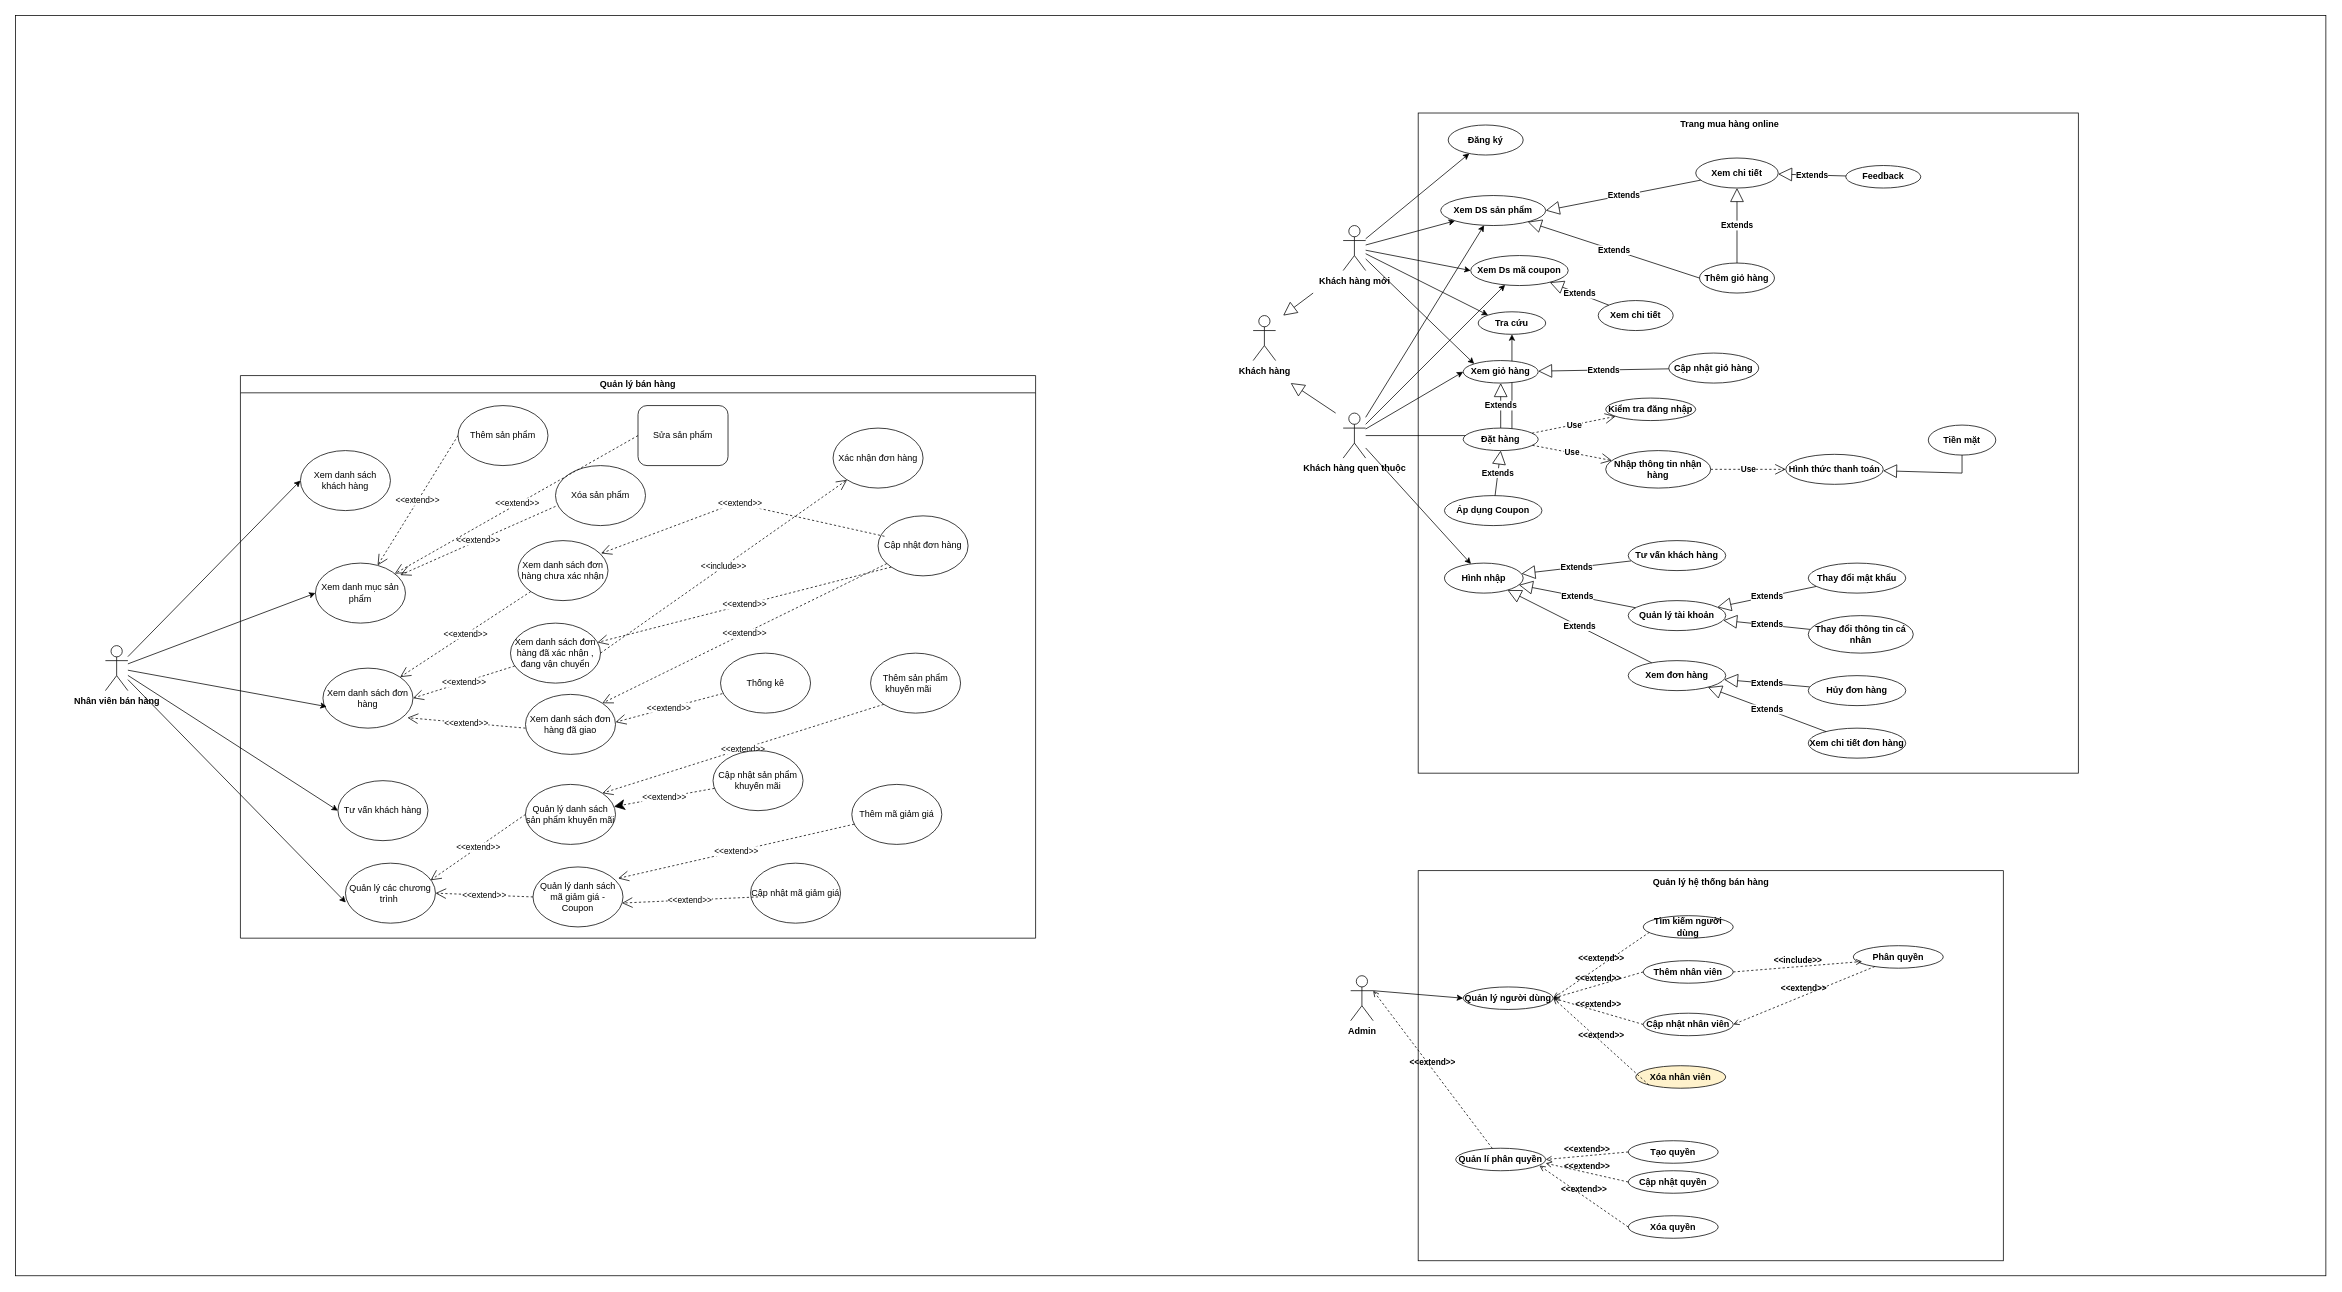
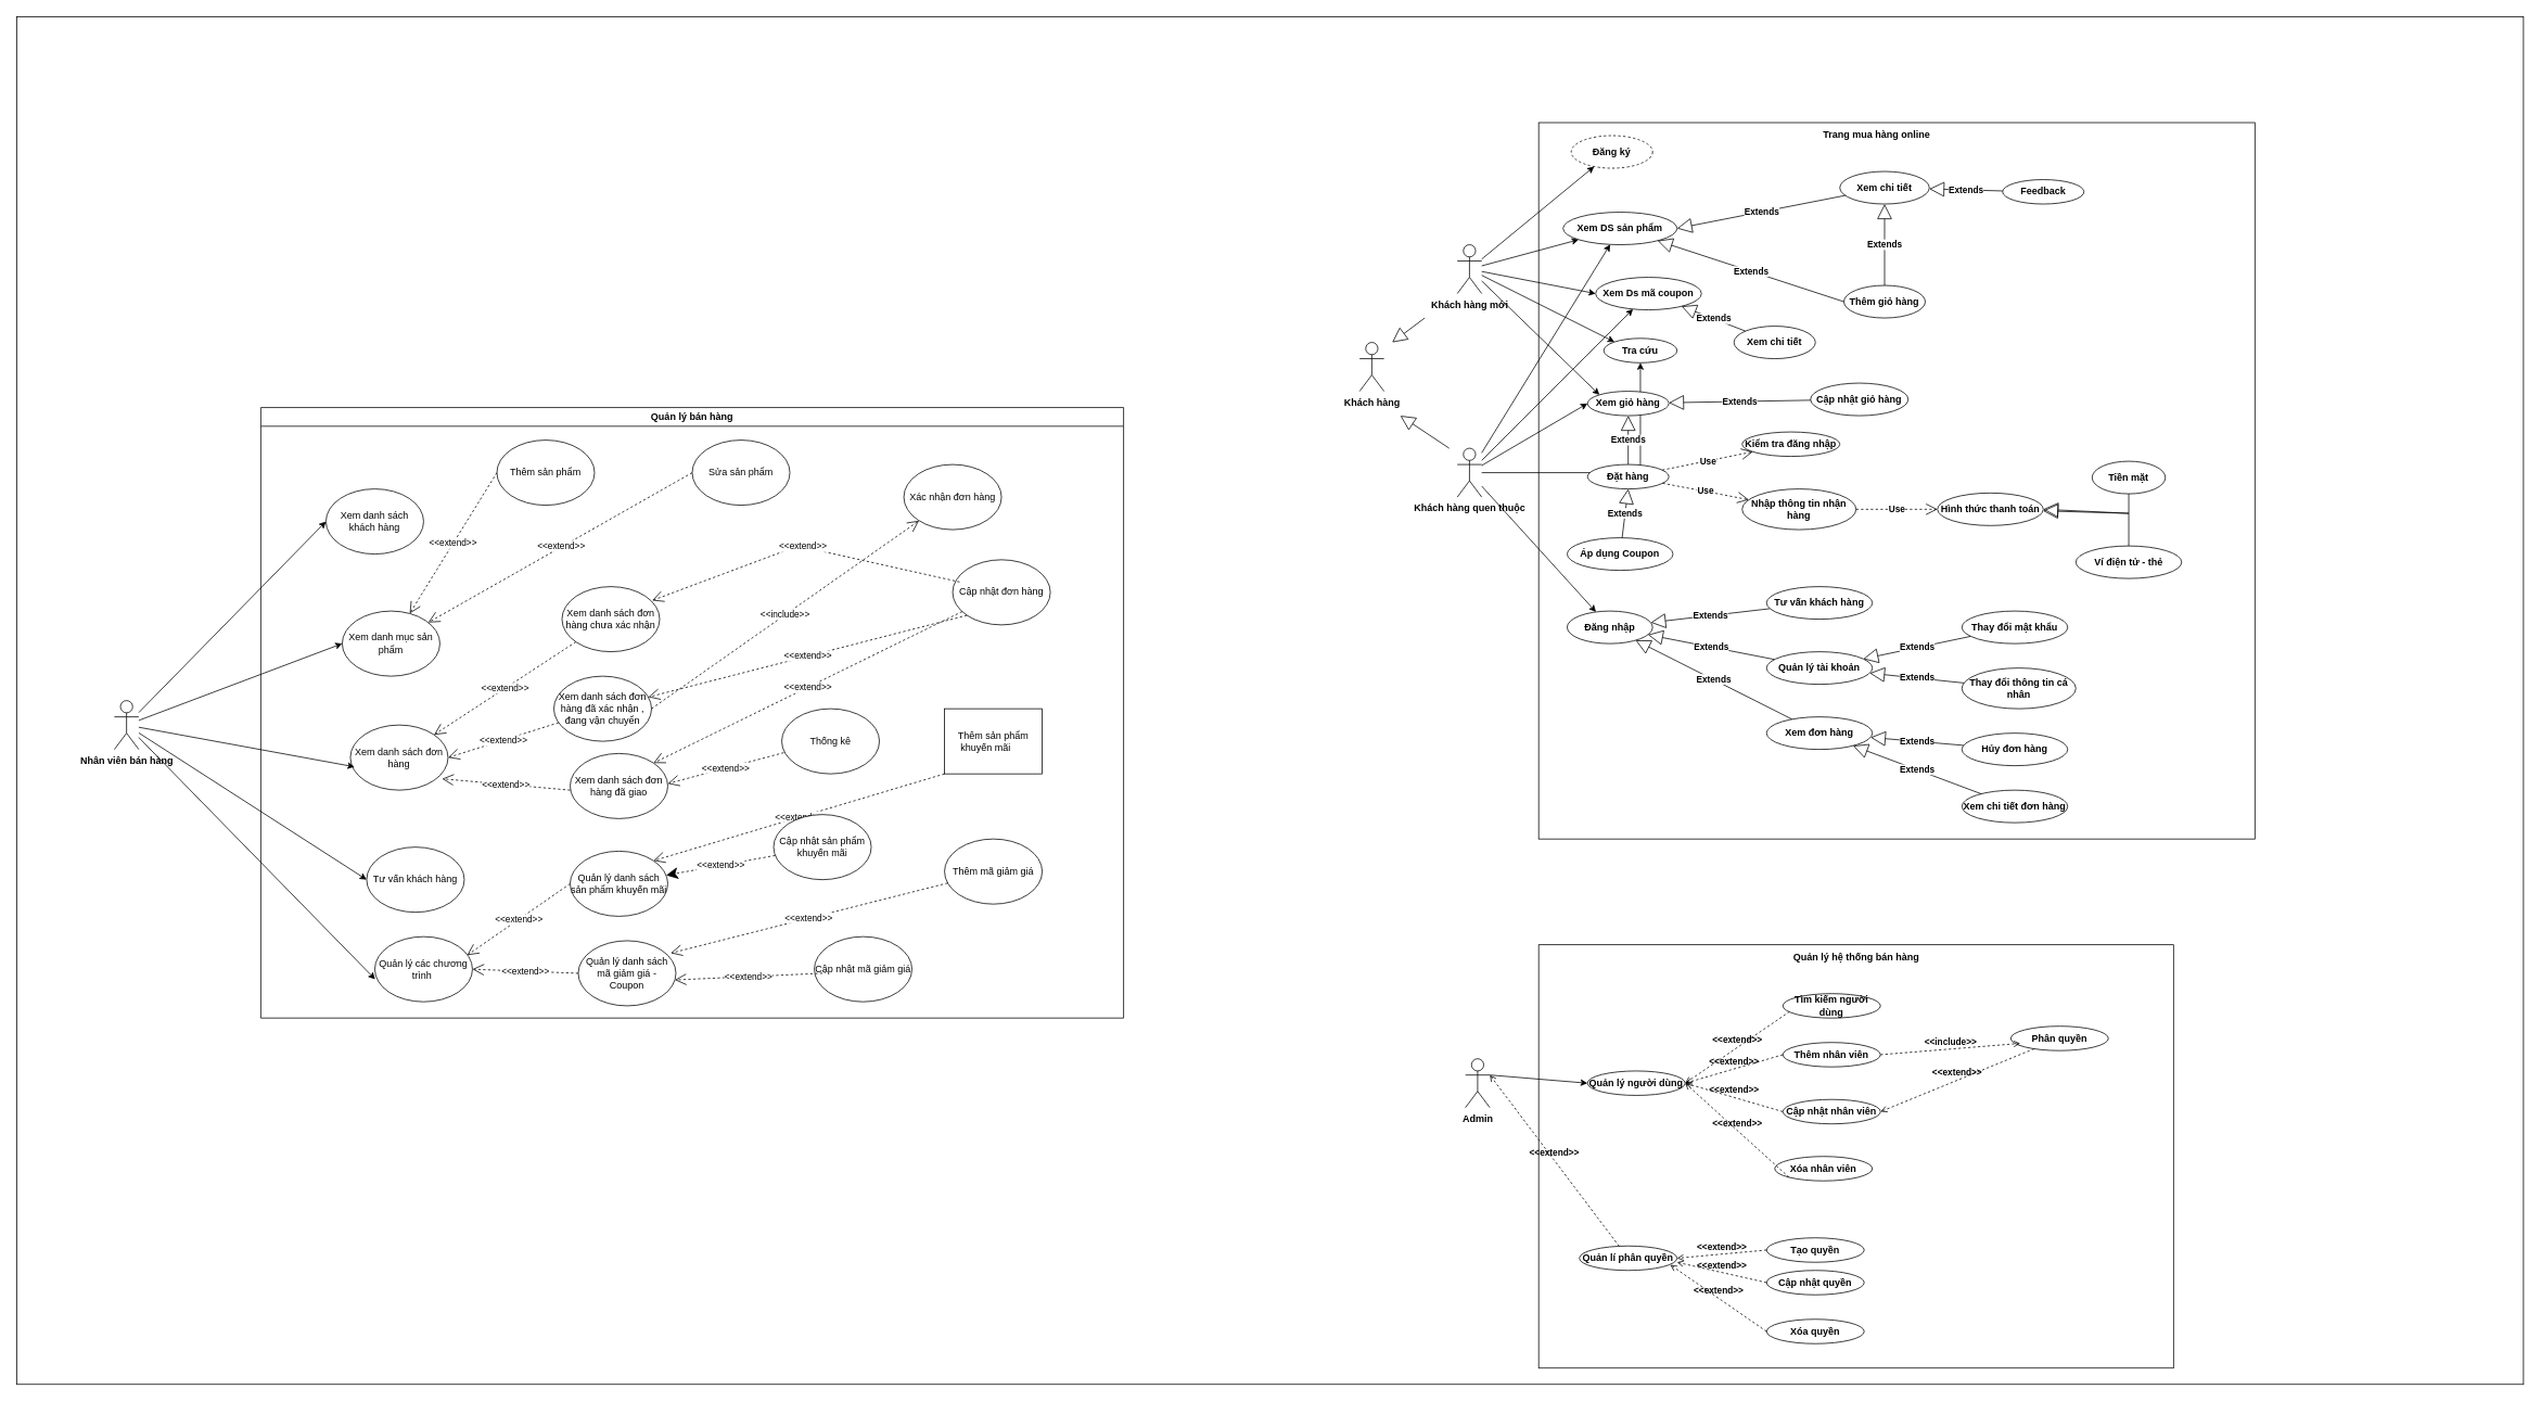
- <mxCell id="20" value="Đăng ký" style="ellipse;whiteSpace=wrap;html=1;align=center;fontStyle=1" vertex="1" parent="1"><mxGeometry y="166" width="100" height="40" as="geometry" x="1930" /></mxCell>
+ <mxCell id="20" value="Đăng ký" style="ellipse;whiteSpace=wrap;html=1;align=center;fontStyle=1;dashed=1;" vertex="1" parent="1"><mxGeometry y="166" width="100" height="40" as="geometry" x="1930" /></mxCell>
- <mxCell id="97" value="Sửa sản phẩm" style="whiteSpace=wrap;html=1;rounded=1;" vertex="1" parent="81"><mxGeometry x="530" y="40" width="120" height="80" as="geometry" /></mxCell>
+ <mxCell id="97" value="Sửa sản phẩm" style="ellipse;whiteSpace=wrap;html=1;" vertex="1" parent="81"><mxGeometry x="530" y="40" width="120" height="80" as="geometry" /></mxCell>
+ <mxCell id="80" value="" style="endArrow=block;endSize=16;endFill=0;html=1;rounded=0;entryX=1;entryY=0.5;entryDx=0;entryDy=0;fontStyle=1" edge="1" parent="1" source="49" target="41"><mxGeometry x="0.09" y="28" width="160" relative="1" as="geometry"><mxPoint x="2899" y="705" as="sourcePoint" /><mxPoint x="2670" y="630" as="targetPoint" /><Array as="points"><mxPoint x="2615" y="630" /></Array><mxPoint as="offset" /></mxGeometry></mxCell>
- <mxCell id="92" value="Xóa sản phẩm" style="ellipse;whiteSpace=wrap;html=1;" vertex="1" parent="81"><mxGeometry x="420" y="120" width="120" height="80" as="geometry" /></mxCell>
+ <mxCell id="49" value="Ví điện tử - thẻ" style="ellipse;whiteSpace=wrap;html=1;align=center;fontStyle=1" vertex="1" parent="1"><mxGeometry x="2550" y="670" width="130" height="40" as="geometry" /></mxCell>
- <mxCell id="100" value="&amp;lt;&amp;lt;extend&amp;gt;&amp;gt;" style="endArrow=open;endSize=12;dashed=1;html=1;rounded=0;exitX=0;exitY=0.68;exitDx=0;exitDy=0;entryX=0.942;entryY=0.199;entryDx=0;entryDy=0;entryPerimeter=0;exitPerimeter=0;" edge="1" parent="81" source="92" target="96"><mxGeometry width="160" relative="1" as="geometry"><mxPoint x="477" y="160" as="sourcePoint" /><mxPoint x="370" y="333" as="targetPoint" /></mxGeometry></mxCell>
- <mxCell id="38" value="Hình nhập" style="ellipse;whiteSpace=wrap;html=1;align=center;fontStyle=1" vertex="1" parent="1"><mxGeometry x="1925" y="750" width="105" height="40" as="geometry" /></mxCell>
+ <mxCell id="38" value="Đăng nhập" style="ellipse;whiteSpace=wrap;html=1;align=center;fontStyle=1" vertex="1" parent="1"><mxGeometry x="1925" y="750" width="105" height="40" as="geometry" /></mxCell>
- <mxCell id="89" value="Thêm sản phẩm khuyến mãi&lt;span style=&quot;white-space: pre;&quot;&gt;&#09;&lt;/span&gt;" style="ellipse;whiteSpace=wrap;html=1;" vertex="1" parent="81"><mxGeometry x="840" y="370" width="120" height="80" as="geometry" /></mxCell>
+ <mxCell id="89" value="Thêm sản phẩm khuyến mãi&lt;span style=&quot;white-space: pre;&quot;&gt;&#09;&lt;/span&gt;" style="whiteSpace=wrap;html=1;rounded=0;" vertex="1" parent="81"><mxGeometry x="840" y="370" width="120" height="80" as="geometry" /></mxCell>
- <mxCell id="125" value="Thêm mã giảm giá" style="ellipse;whiteSpace=wrap;html=1;" vertex="1" parent="1"><mxGeometry x="1135" y="1045" width="120" height="80" as="geometry" /></mxCell>
+ <mxCell id="125" value="Thêm mã giảm giá" style="ellipse;whiteSpace=wrap;html=1;" vertex="1" parent="1"><mxGeometry x="1160" y="1030" width="120" height="80" as="geometry" /></mxCell>
- <mxCell id="30" value="Xóa nhân viên" style="ellipse;whiteSpace=wrap;html=1;fontStyle=1;fillColor=#fff2cc;" vertex="1" parent="1"><mxGeometry x="2180" y="1420" width="120" height="30" as="geometry" /></mxCell>
+ <mxCell id="30" value="Xóa nhân viên" style="ellipse;whiteSpace=wrap;html=1;fontStyle=1" vertex="1" parent="1"><mxGeometry x="2180" y="1420" width="120" height="30" as="geometry" /></mxCell>
